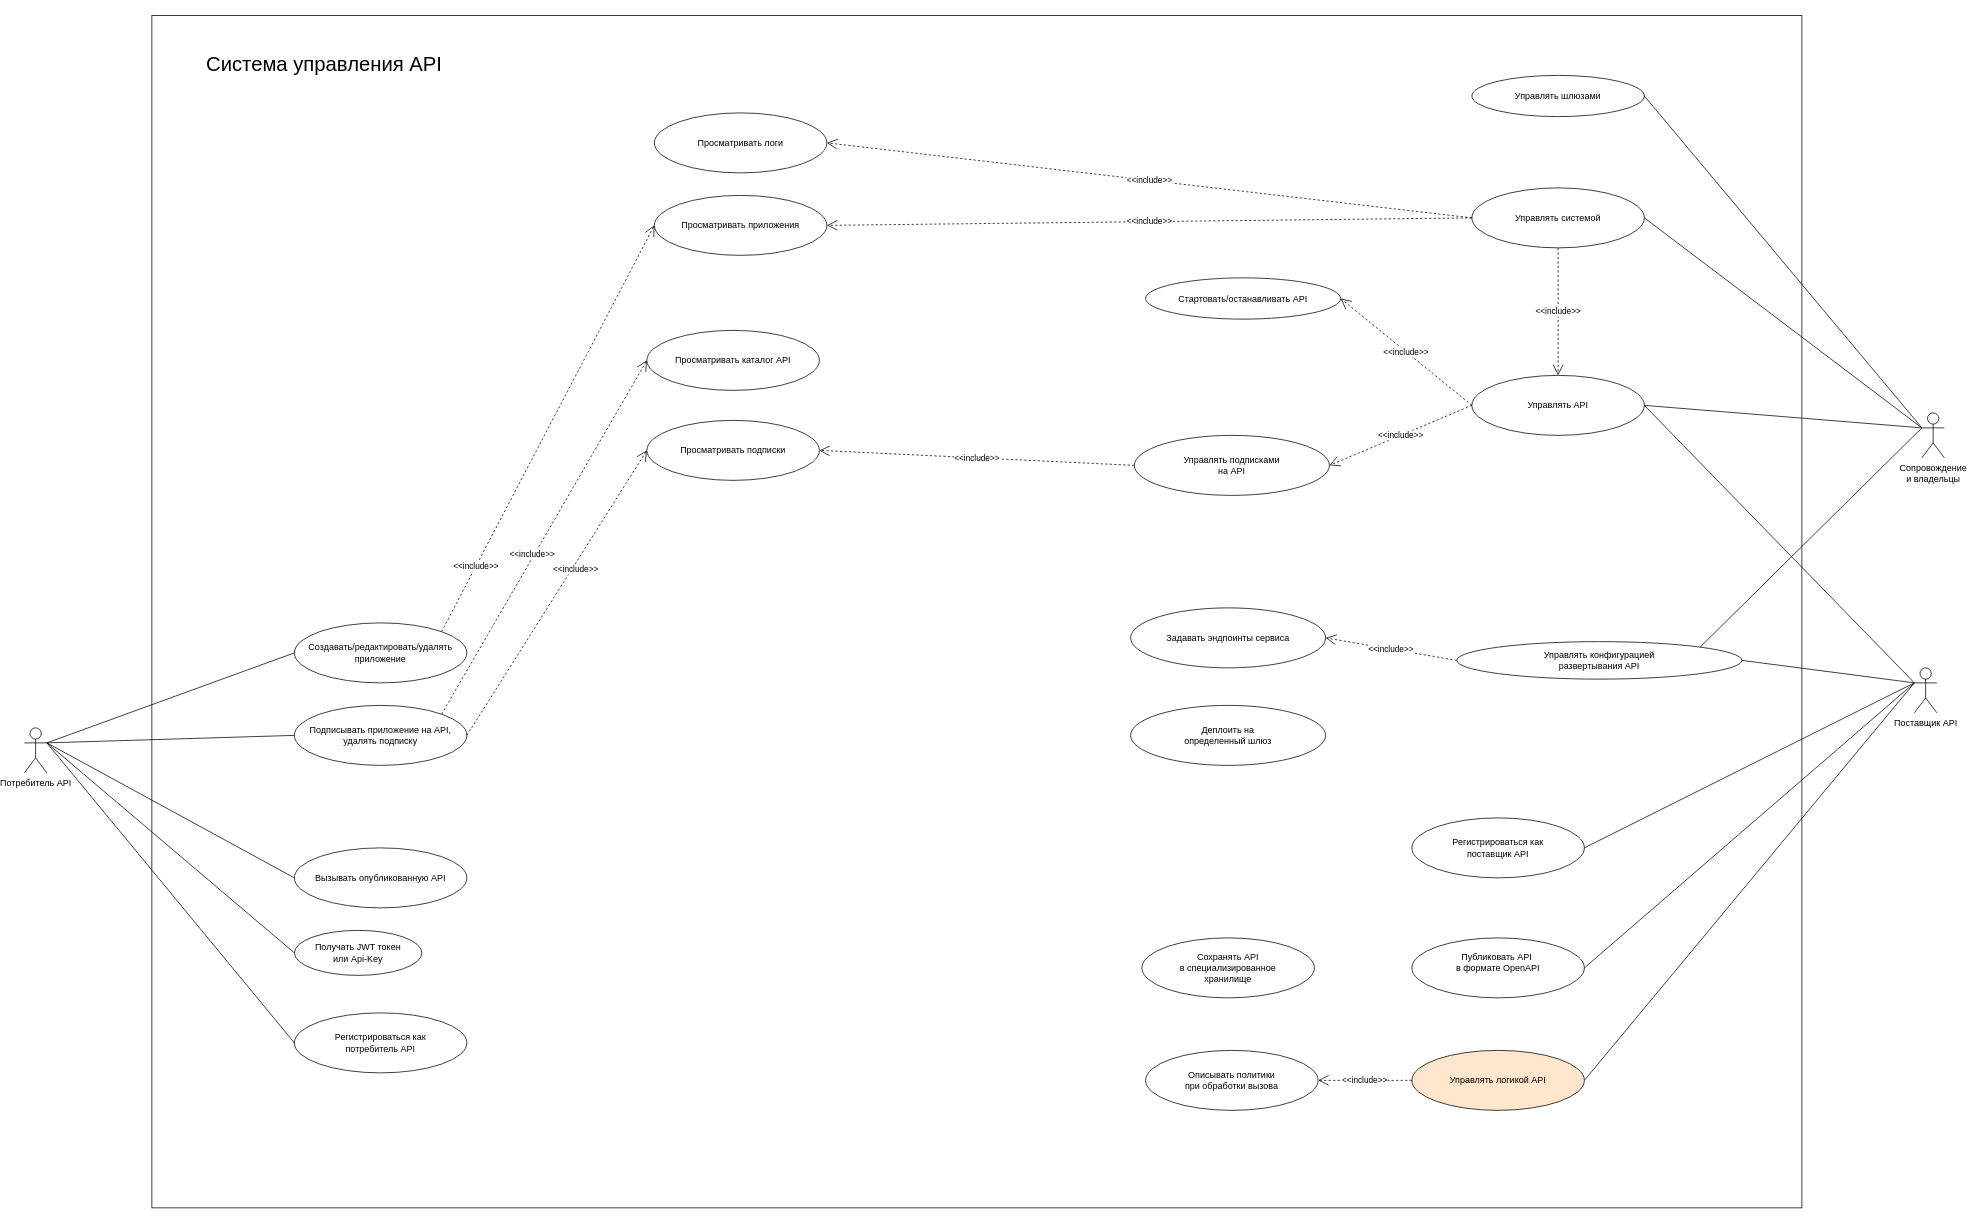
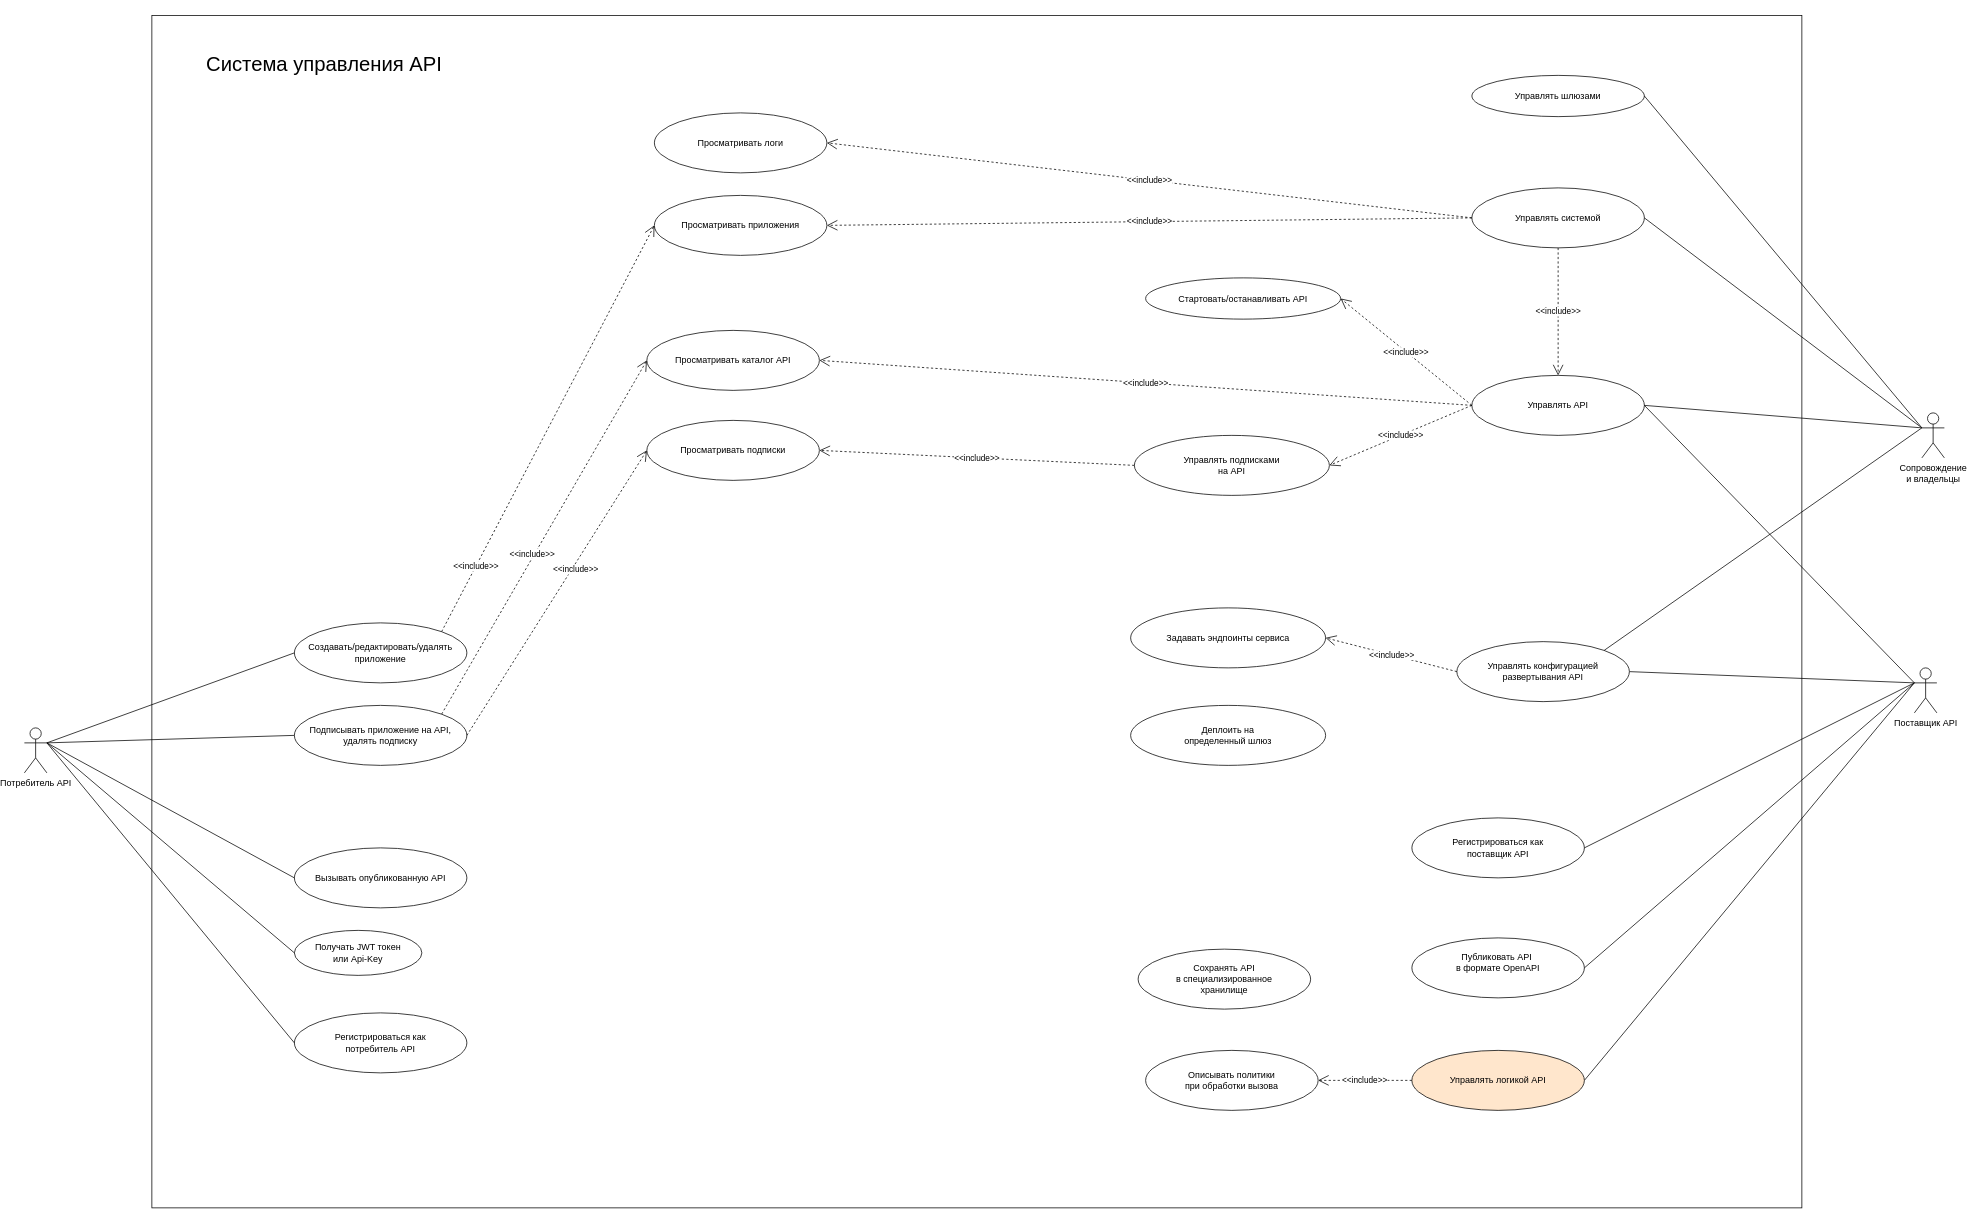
+ <mxCell id="42" value="&amp;lt;&amp;lt;include&amp;gt;&amp;gt;" style="endArrow=open;endSize=12;dashed=1;html=1;entryX=1;entryY=0.5;entryDx=0;entryDy=0;exitX=0;exitY=0.5;exitDx=0;exitDy=0;" parent="1" source="17" target="7" edge="1"><mxGeometry width="160" relative="1" as="geometry"><mxPoint x="1690" y="380" as="sourcePoint" /><mxPoint x="1500" y="490" as="targetPoint" /></mxGeometry></mxCell>
- <mxCell id="30" value="&lt;div&gt;Управлять конфигурацией &lt;br&gt;&lt;/div&gt;&lt;div&gt;развертывания API&lt;/div&gt;" style="ellipse;whiteSpace=wrap;html=1;" parent="1" vertex="1"><mxGeometry x="1930" y="855" width="380" height="50" as="geometry" /></mxCell>
+ <mxCell id="30" value="&lt;div&gt;Управлять конфигурацией &lt;br&gt;&lt;/div&gt;&lt;div&gt;развертывания API&lt;/div&gt;" style="ellipse;whiteSpace=wrap;html=1;" parent="1" vertex="1"><mxGeometry x="1930" y="855" width="230" height="80" as="geometry" /></mxCell>
- <mxCell id="37" value="&lt;div&gt;Сохранять API&lt;/div&gt;&lt;div&gt;в специализированное&lt;/div&gt;&lt;div&gt;хранилище&lt;br&gt;&lt;/div&gt;" style="ellipse;whiteSpace=wrap;html=1;" parent="1" vertex="1"><mxGeometry x="1510" y="1250" width="230" height="80" as="geometry" /></mxCell>
+ <mxCell id="37" value="&lt;div&gt;Сохранять API&lt;/div&gt;&lt;div&gt;в специализированное&lt;/div&gt;&lt;div&gt;хранилище&lt;br&gt;&lt;/div&gt;" style="ellipse;whiteSpace=wrap;html=1;" parent="1" vertex="1"><mxGeometry x="1505" y="1265" width="230" height="80" as="geometry" /></mxCell>
